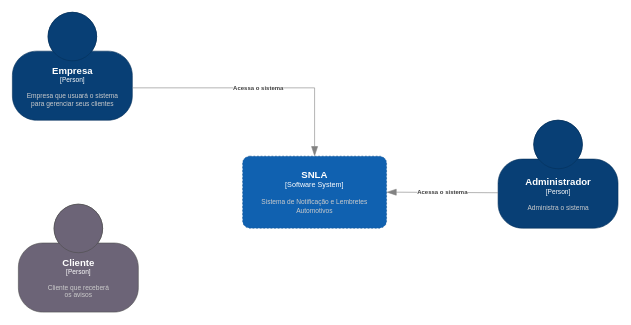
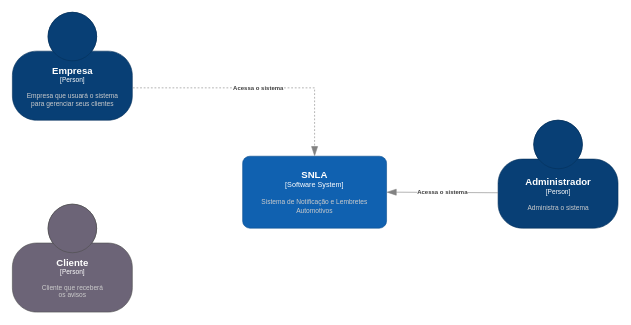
- <mxCell id="5" value="&lt;div style=&quot;text-align: left&quot;&gt;&lt;div style=&quot;text-align: center&quot;&gt;&lt;b&gt;Acessa o sistema&lt;/b&gt;&lt;/div&gt;" style="endArrow=blockThin;html=1;fontSize=10;fontColor=#404040;strokeWidth=1;endFill=1;strokeColor=#828282;elbow=vertical;metaEdit=1;endSize=14;startSize=14;jumpStyle=arc;jumpSize=16;rounded=0;edgeStyle=orthogonalEdgeStyle;exitX=1.005;exitY=0.7;exitDx=0;exitDy=0;exitPerimeter=0;" edge="1" parent="1" source="2" target="3"><mxGeometry width="240" relative="1" as="geometry"><mxPoint x="300" y="290" as="sourcePoint" /><mxPoint x="540" y="290" as="targetPoint" /></mxGeometry></mxCell>
+ <mxCell id="5" value="&lt;div style=&quot;text-align: left&quot;&gt;&lt;div style=&quot;text-align: center&quot;&gt;&lt;b&gt;Acessa o sistema&lt;/b&gt;&lt;/div&gt;" style="endArrow=blockThin;html=1;fontSize=10;fontColor=#404040;strokeWidth=1;endFill=1;strokeColor=#828282;elbow=vertical;metaEdit=1;endSize=14;startSize=14;jumpStyle=arc;jumpSize=16;rounded=0;edgeStyle=orthogonalEdgeStyle;exitX=1.005;exitY=0.7;exitDx=0;exitDy=0;exitPerimeter=0;dashed=1;" edge="1" parent="1" source="2" target="3"><mxGeometry width="240" relative="1" as="geometry"><mxPoint x="300" y="290" as="sourcePoint" /><mxPoint x="540" y="290" as="targetPoint" /></mxGeometry></mxCell>
- <mxCell id="3" value="&lt;font style=&quot;font-size: 16px&quot;&gt;&lt;b&gt;SNLA&lt;/b&gt;&lt;/font&gt;&lt;div&gt;[Software System]&lt;/div&gt;&lt;br&gt;&lt;div&gt;&lt;font style=&quot;font-size: 11px&quot;&gt;&lt;font color=&quot;#cccccc&quot;&gt;Sistema de Notificação e Lembretes Automotivos&lt;/font&gt;&lt;/div&gt;" style="rounded=1;whiteSpace=wrap;html=1;labelBackgroundColor=none;fillColor=#1061B0;fontColor=#ffffff;align=center;arcSize=10;strokeColor=#0D5091;metaEdit=1;resizable=0;points=[[0.25,0,0],[0.5,0,0],[0.75,0,0],[1,0.25,0],[1,0.5,0],[1,0.75,0],[0.75,1,0],[0.5,1,0],[0.25,1,0],[0,0.75,0],[0,0.5,0],[0,0.25,0]];dashed=1;" vertex="1" parent="1"><mxGeometry x="404" y="260" width="240" height="120" as="geometry" /></mxCell>
+ <mxCell id="3" value="&lt;font style=&quot;font-size: 16px&quot;&gt;&lt;b&gt;SNLA&lt;/b&gt;&lt;/font&gt;&lt;div&gt;[Software System]&lt;/div&gt;&lt;br&gt;&lt;div&gt;&lt;font style=&quot;font-size: 11px&quot;&gt;&lt;font color=&quot;#cccccc&quot;&gt;Sistema de Notificação e Lembretes Automotivos&lt;/font&gt;&lt;/div&gt;" style="rounded=1;whiteSpace=wrap;html=1;labelBackgroundColor=none;fillColor=#1061B0;fontColor=#ffffff;align=center;arcSize=10;strokeColor=#0D5091;metaEdit=1;resizable=0;points=[[0.25,0,0],[0.5,0,0],[0.75,0,0],[1,0.25,0],[1,0.5,0],[1,0.75,0],[0.75,1,0],[0.5,1,0],[0.25,1,0],[0,0.75,0],[0,0.5,0],[0,0.25,0]];" vertex="1" parent="1"><mxGeometry x="404" y="260" width="240" height="120" as="geometry" /></mxCell>
- <mxCell id="4" value="&lt;font style=&quot;font-size: 16px&quot;&gt;&lt;b&gt;Cliente&lt;/b&gt;&lt;/font&gt;&lt;div&gt;[Person]&lt;/div&gt;&lt;br&gt;&lt;div&gt;&lt;font style=&quot;font-size: 11px&quot;&gt;&lt;font color=&quot;#cccccc&quot;&gt;Cliente que receberá&#10;os avisos&lt;/font&gt;&lt;/div&gt;" style="html=1;fontSize=11;dashed=0;whitespace=wrap;fillColor=#6C6477;strokeColor=#4D4D4D;fontColor=#ffffff;shape=mxgraph.c4.person2;align=center;metaEdit=1;points=[[0.5,0,0],[1,0.5,0],[1,0.75,0],[0.75,1,0],[0.5,1,0],[0.25,1,0],[0,0.75,0],[0,0.5,0]];resizable=0;" vertex="1" parent="1"><mxGeometry x="30" y="340" width="200" height="180" as="geometry" /></mxCell>
+ <mxCell id="4" value="&lt;font style=&quot;font-size: 16px&quot;&gt;&lt;b&gt;Cliente&lt;/b&gt;&lt;/font&gt;&lt;div&gt;[Person]&lt;/div&gt;&lt;br&gt;&lt;div&gt;&lt;font style=&quot;font-size: 11px&quot;&gt;&lt;font color=&quot;#cccccc&quot;&gt;Cliente que receberá&#10;os avisos&lt;/font&gt;&lt;/div&gt;" style="html=1;fontSize=11;dashed=0;whitespace=wrap;fillColor=#6C6477;strokeColor=#4D4D4D;fontColor=#ffffff;shape=mxgraph.c4.person2;align=center;metaEdit=1;points=[[0.5,0,0],[1,0.5,0],[1,0.75,0],[0.75,1,0],[0.5,1,0],[0.25,1,0],[0,0.75,0],[0,0.5,0]];resizable=0;" vertex="1" parent="1"><mxGeometry x="20" y="340" width="200" height="180" as="geometry" /></mxCell>
